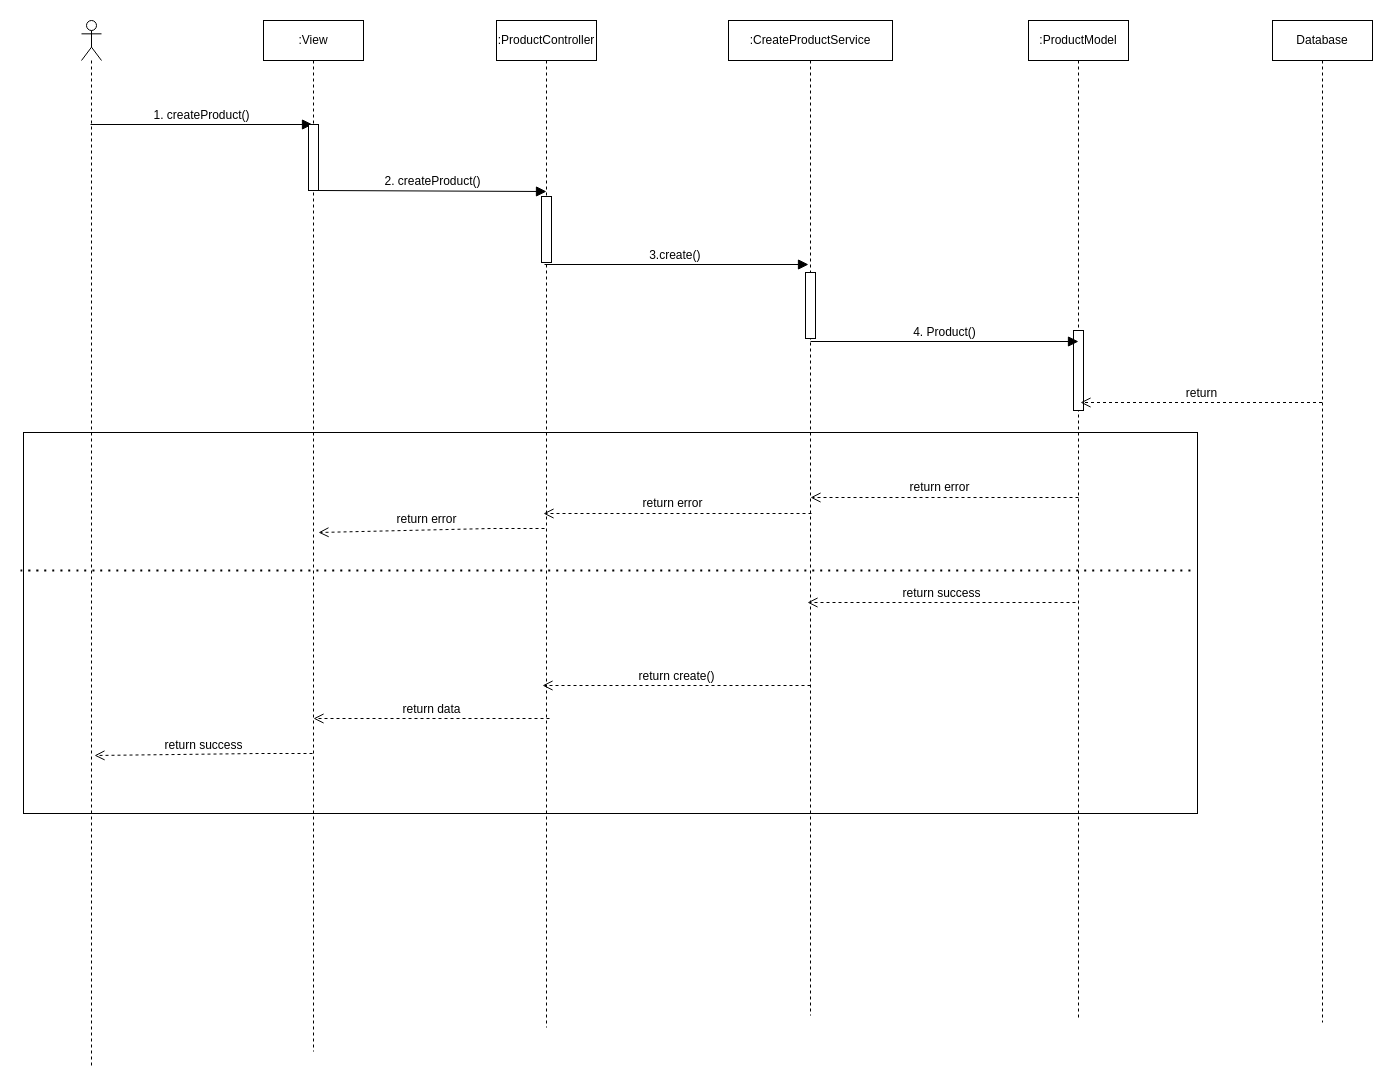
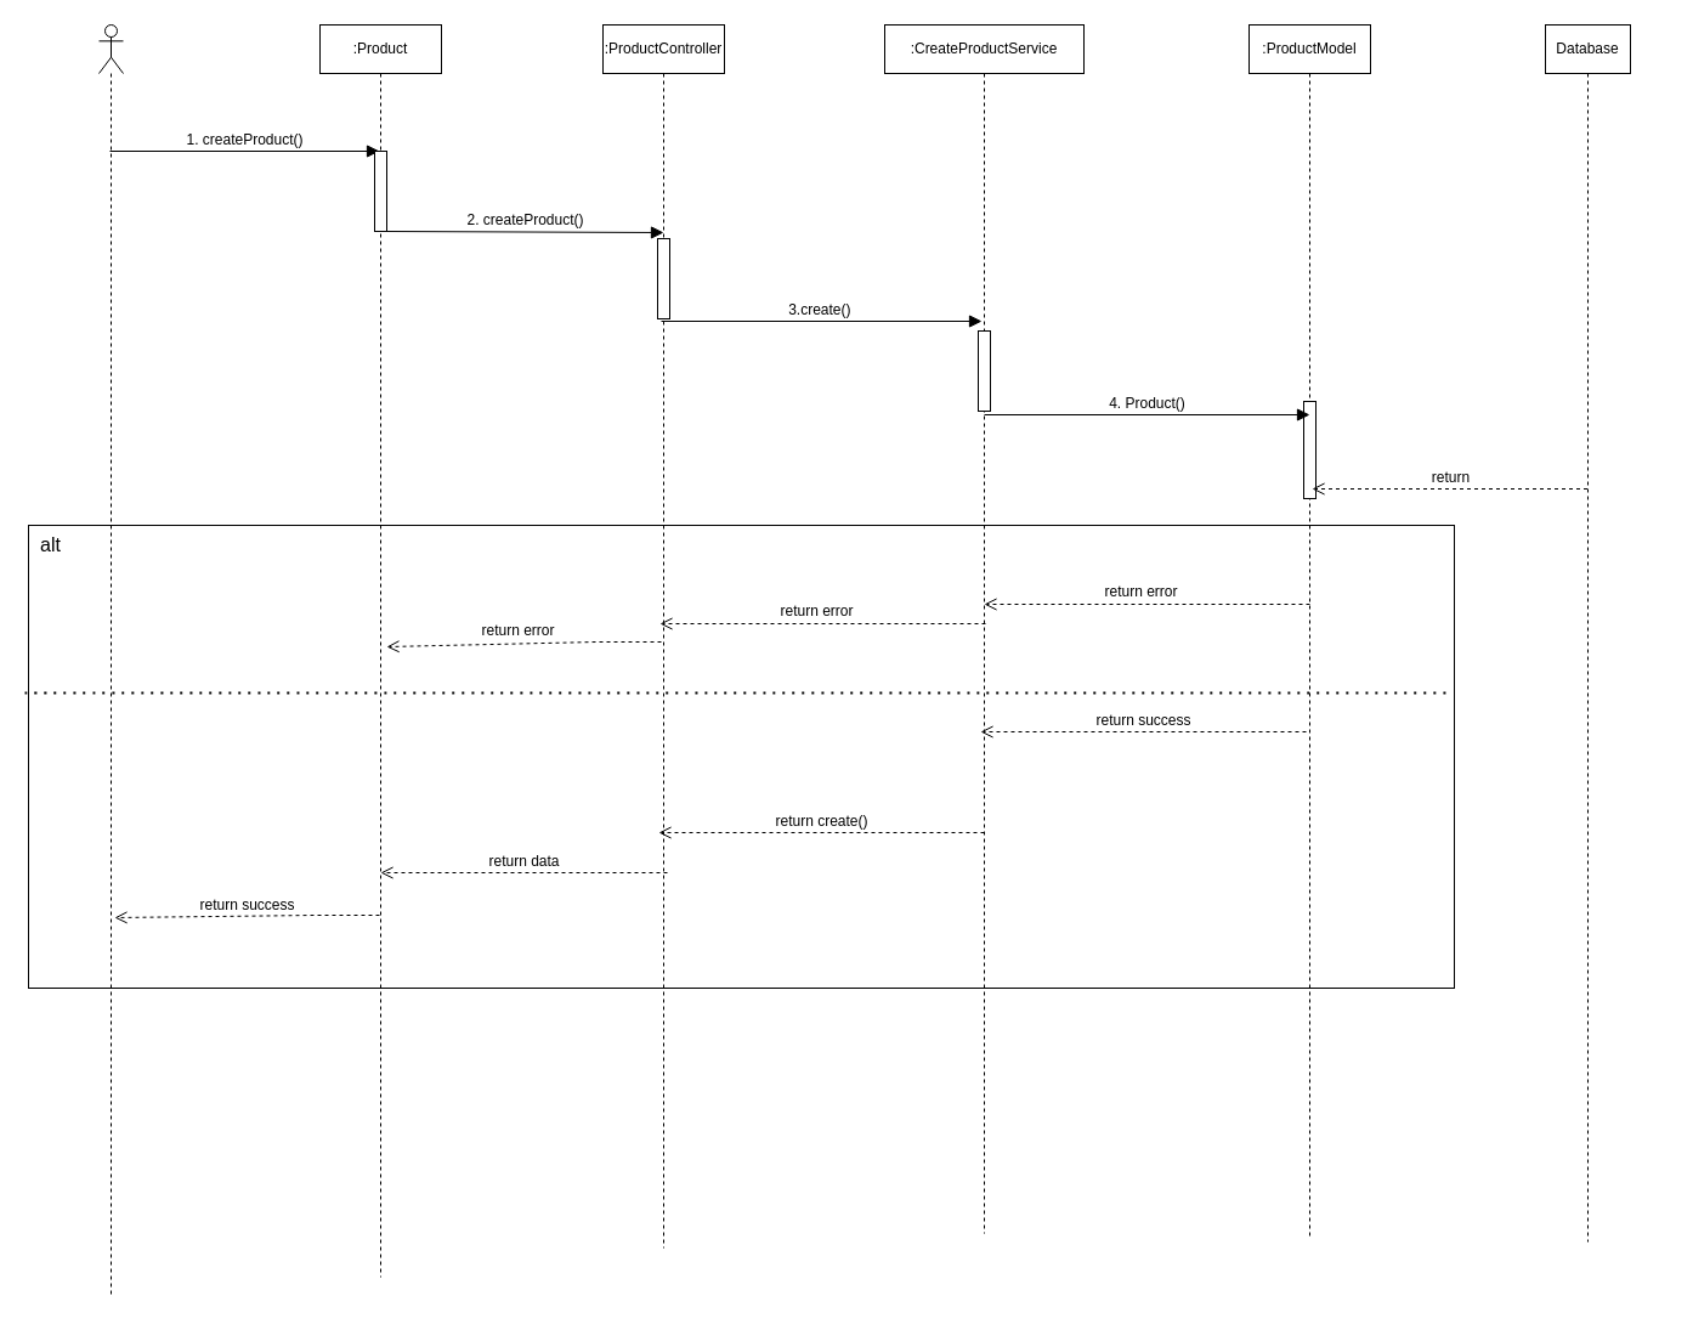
- <mxCell id="2" value=":View" style="shape=umlLifeline;perimeter=lifelinePerimeter;whiteSpace=wrap;html=1;container=1;dropTarget=0;collapsible=0;recursiveResize=0;outlineConnect=0;portConstraint=eastwest;newEdgeStyle={&quot;curved&quot;:0,&quot;rounded&quot;:0};" parent="1" vertex="1"><mxGeometry x="263" y="20" width="100" height="1031" as="geometry" /></mxCell>
+ <mxCell id="2" value=":Product" style="shape=umlLifeline;perimeter=lifelinePerimeter;whiteSpace=wrap;html=1;container=1;dropTarget=0;collapsible=0;recursiveResize=0;outlineConnect=0;portConstraint=eastwest;newEdgeStyle={&quot;curved&quot;:0,&quot;rounded&quot;:0};" parent="1" vertex="1"><mxGeometry x="263" y="20" width="100" height="1031" as="geometry" /></mxCell>
+ <mxCell id="21" value="alt" style="text;html=1;align=center;verticalAlign=middle;resizable=0;points=[];autosize=1;strokeColor=none;fillColor=none;fontSize=16;" parent="1" vertex="1"><mxGeometry x="23" y="432" width="35" height="31" as="geometry" /></mxCell>
- <mxCell id="15" value="Database" style="shape=umlLifeline;perimeter=lifelinePerimeter;whiteSpace=wrap;html=1;container=1;dropTarget=0;collapsible=0;recursiveResize=0;outlineConnect=0;portConstraint=eastwest;newEdgeStyle={&quot;curved&quot;:0,&quot;rounded&quot;:0};" parent="1" vertex="1"><mxGeometry x="1272" y="20" width="100" height="1002" as="geometry" /></mxCell>
+ <mxCell id="15" value="Database" style="shape=umlLifeline;perimeter=lifelinePerimeter;whiteSpace=wrap;html=1;container=1;dropTarget=0;collapsible=0;recursiveResize=0;outlineConnect=0;portConstraint=eastwest;newEdgeStyle={&quot;curved&quot;:0,&quot;rounded&quot;:0};" parent="1" vertex="1"><mxGeometry x="1272" y="20" width="70" height="1002" as="geometry" /></mxCell>
